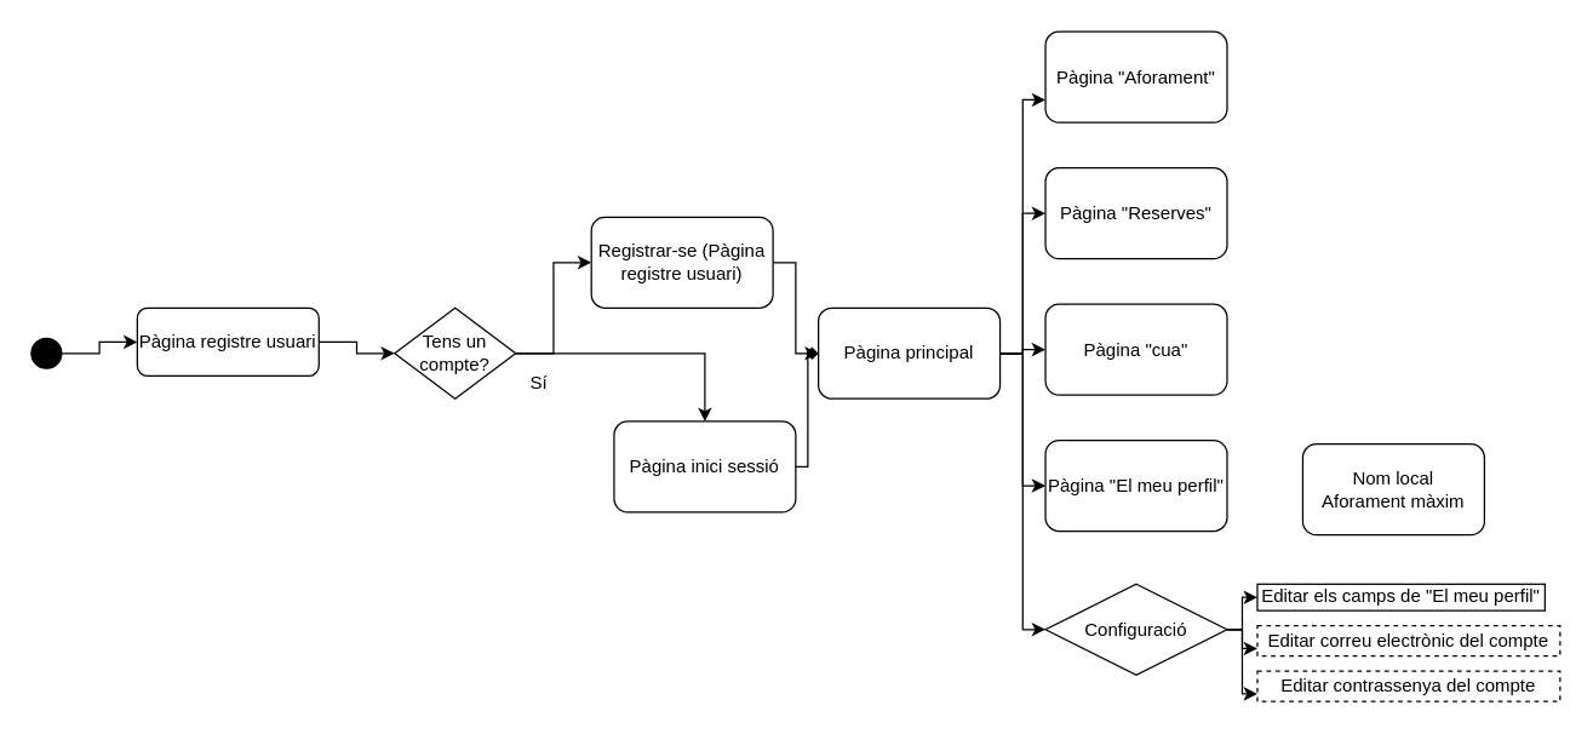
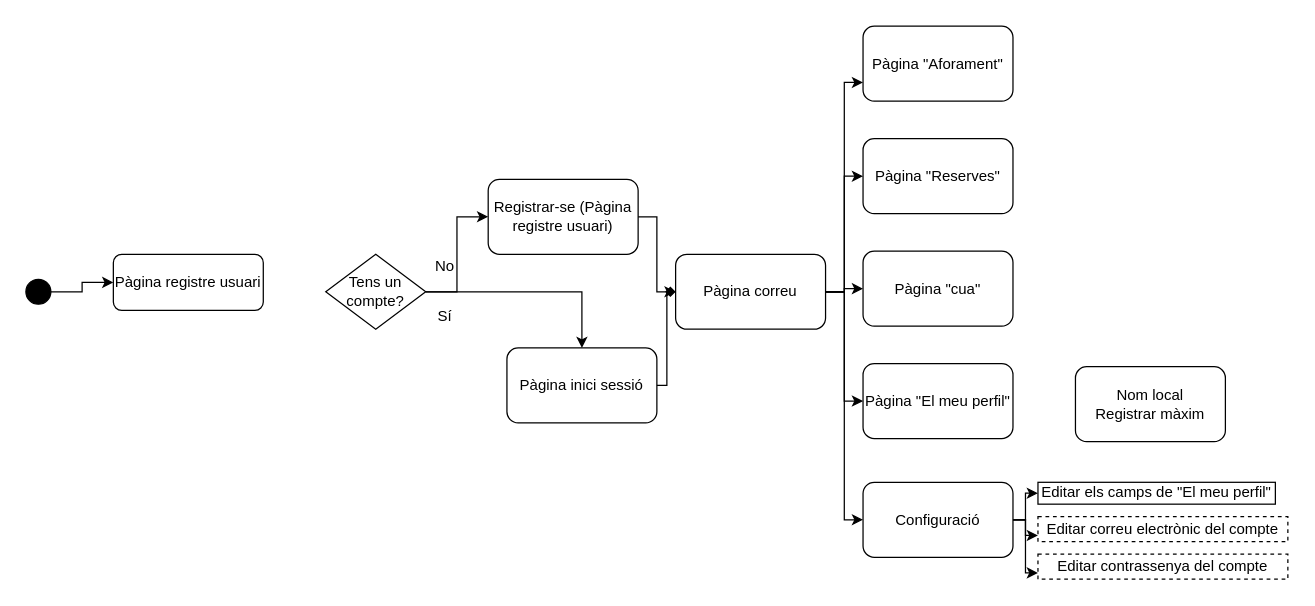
+ <mxCell id="24" value="No" style="text;html=1;align=center;verticalAlign=middle;resizable=0;points=[];autosize=1;" vertex="1" parent="1"><mxGeometry x="340" y="203" width="30" height="20" as="geometry" /></mxCell>
- <mxCell id="4" style="edgeStyle=orthogonalEdgeStyle;rounded=0;orthogonalLoop=1;jettySize=auto;html=1;exitX=1;exitY=0.5;exitDx=0;exitDy=0;" edge="1" parent="1" source="5" target="8"><mxGeometry relative="1" as="geometry" /></mxCell>
- <mxCell id="18" value="Pàgina principal" style="rounded=1;whiteSpace=wrap;html=1;fillColor=none;" vertex="1" parent="1"><mxGeometry x="540" y="203" width="120" height="60" as="geometry" /></mxCell>
+ <mxCell id="18" value="Pàgina correu" style="rounded=1;whiteSpace=wrap;html=1;fillColor=none;" vertex="1" parent="1"><mxGeometry x="540" y="203" width="120" height="60" as="geometry" /></mxCell>
- <mxCell id="25" value="Nom local&lt;br&gt;Aforament màxim&lt;br&gt;" style="rounded=1;whiteSpace=wrap;html=1;fillColor=none;" vertex="1" parent="1"><mxGeometry x="860" y="293" width="120" height="60" as="geometry" /></mxCell>
+ <mxCell id="25" value="Nom local&lt;br&gt;Registrar màxim&lt;br&gt;" style="rounded=1;whiteSpace=wrap;html=1;fillColor=none;" vertex="1" parent="1"><mxGeometry x="860" y="293" width="120" height="60" as="geometry" /></mxCell>
- <mxCell id="29" value="Configuració" style="rhombus;whiteSpace=wrap;html=1;fillColor=none;" vertex="1" parent="1"><mxGeometry x="690" y="385.5" width="120" height="60" as="geometry" /></mxCell>
+ <mxCell id="29" value="Configuració" style="rounded=1;whiteSpace=wrap;html=1;fillColor=none;" vertex="1" parent="1"><mxGeometry x="690" y="385.5" width="120" height="60" as="geometry" /></mxCell>
